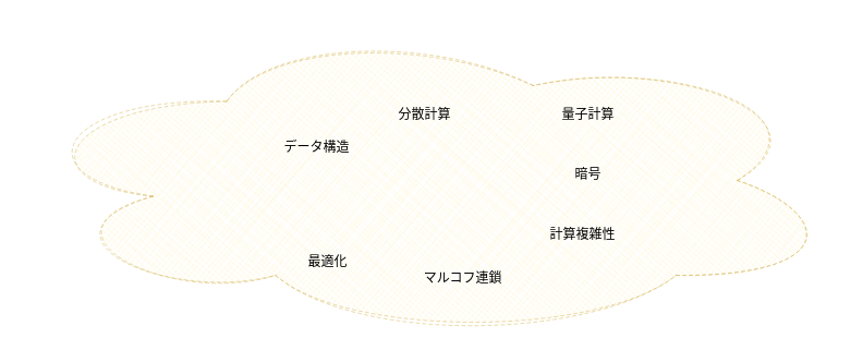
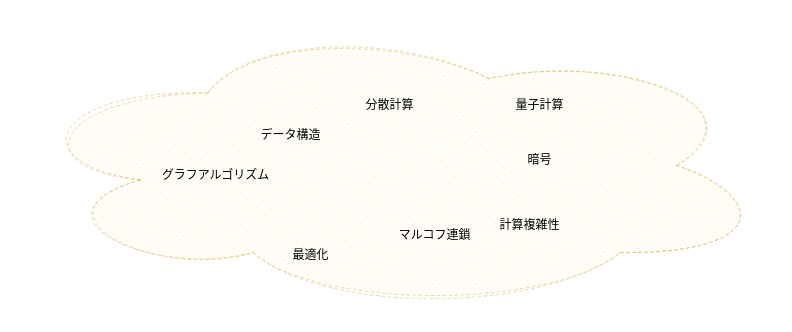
+ <mxCell id="4" value="グラフアルゴリズム" style="text;html=1;align=center;verticalAlign=middle;resizable=0;points=[];autosize=1;strokeColor=none;fillColor=none;" vertex="1" parent="1"><mxGeometry x="150" y="160" width="130" height="30" as="geometry" /></mxCell>
- <mxCell id="5" value="計算複雑性" style="text;html=1;align=center;verticalAlign=middle;resizable=0;points=[];autosize=1;strokeColor=none;fillColor=none;" vertex="1" parent="1"><mxGeometry x="494" y="200" width="80" height="30" as="geometry" /></mxCell>
+ <mxCell id="5" value="計算複雑性" style="text;html=1;align=center;verticalAlign=middle;resizable=0;points=[];autosize=1;strokeColor=none;fillColor=none;" vertex="1" parent="1"><mxGeometry x="489" y="210" width="80" height="30" as="geometry" /></mxCell>
- <mxCell id="3" value="最適化" style="text;html=1;align=center;verticalAlign=middle;resizable=0;points=[];autosize=1;strokeColor=none;fillColor=none;" vertex="1" parent="1"><mxGeometry x="270" y="225" width="60" height="30" as="geometry" /></mxCell>
+ <mxCell id="3" value="最適化" style="text;html=1;align=center;verticalAlign=middle;resizable=0;points=[];autosize=1;strokeColor=none;fillColor=none;" vertex="1" parent="1"><mxGeometry x="280" y="240" width="60" height="30" as="geometry" /></mxCell>
- <mxCell id="9" value="マルコフ連鎖" style="text;html=1;align=center;verticalAlign=middle;resizable=0;points=[];autosize=1;strokeColor=none;fillColor=none;" vertex="1" parent="1"><mxGeometry x="379" y="240" width="90" height="30" as="geometry" /></mxCell>
+ <mxCell id="9" value="マルコフ連鎖" style="text;html=1;align=center;verticalAlign=middle;resizable=0;points=[];autosize=1;strokeColor=none;fillColor=none;" vertex="1" parent="1"><mxGeometry x="389" y="220" width="90" height="30" as="geometry" /></mxCell>
